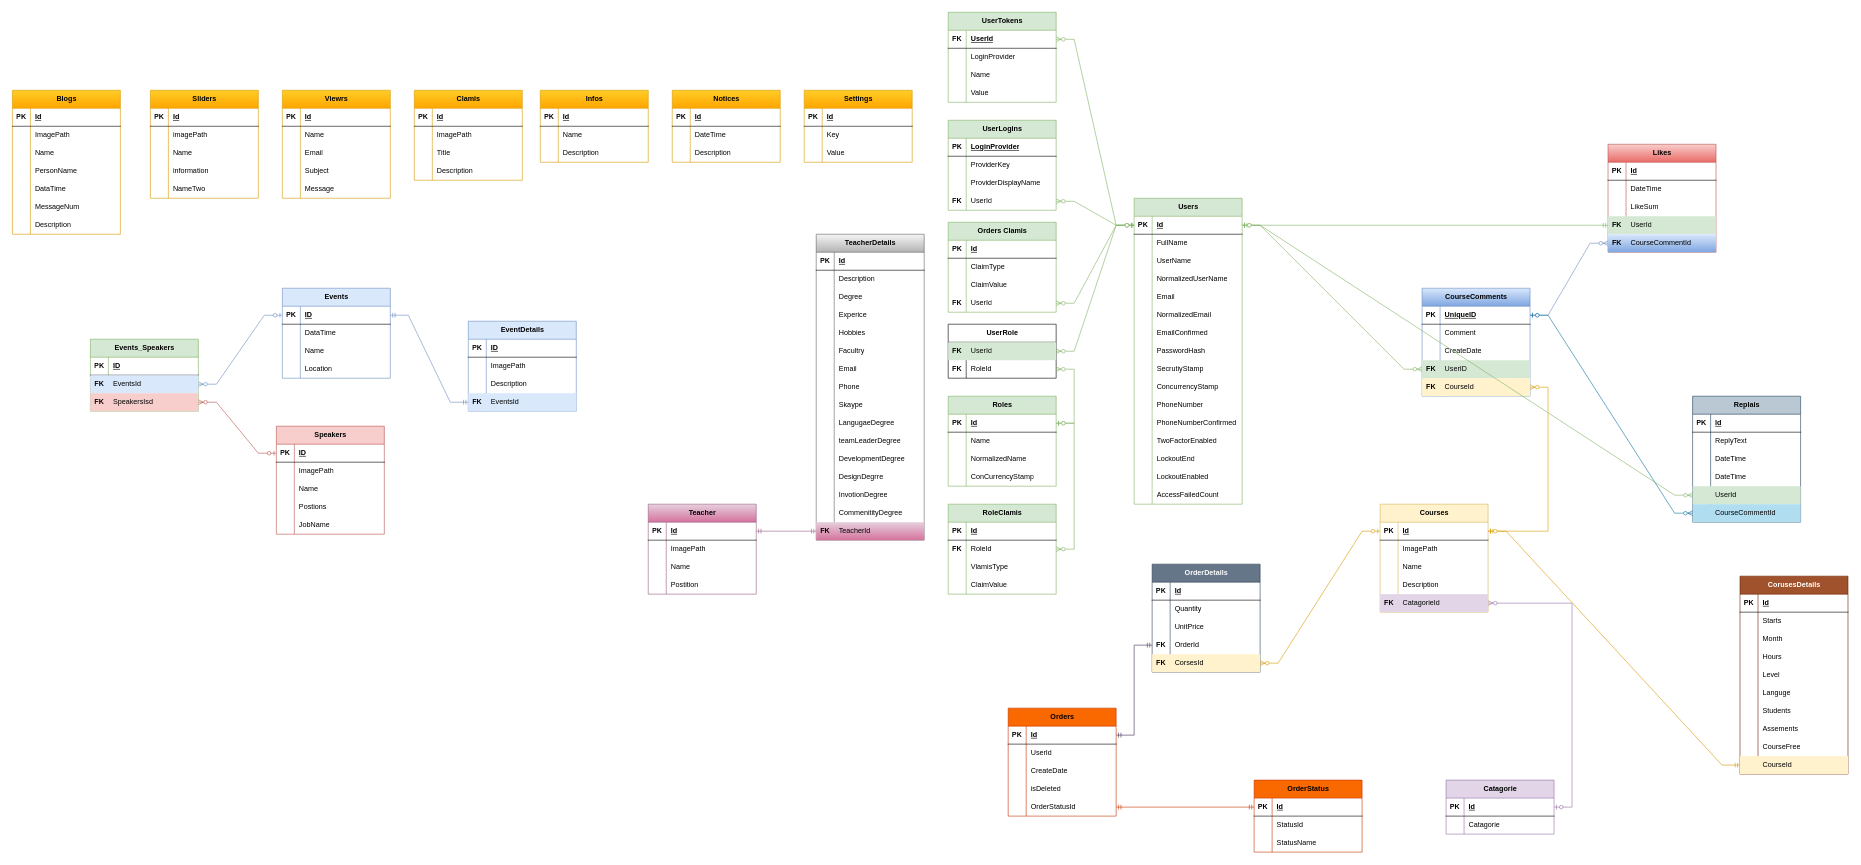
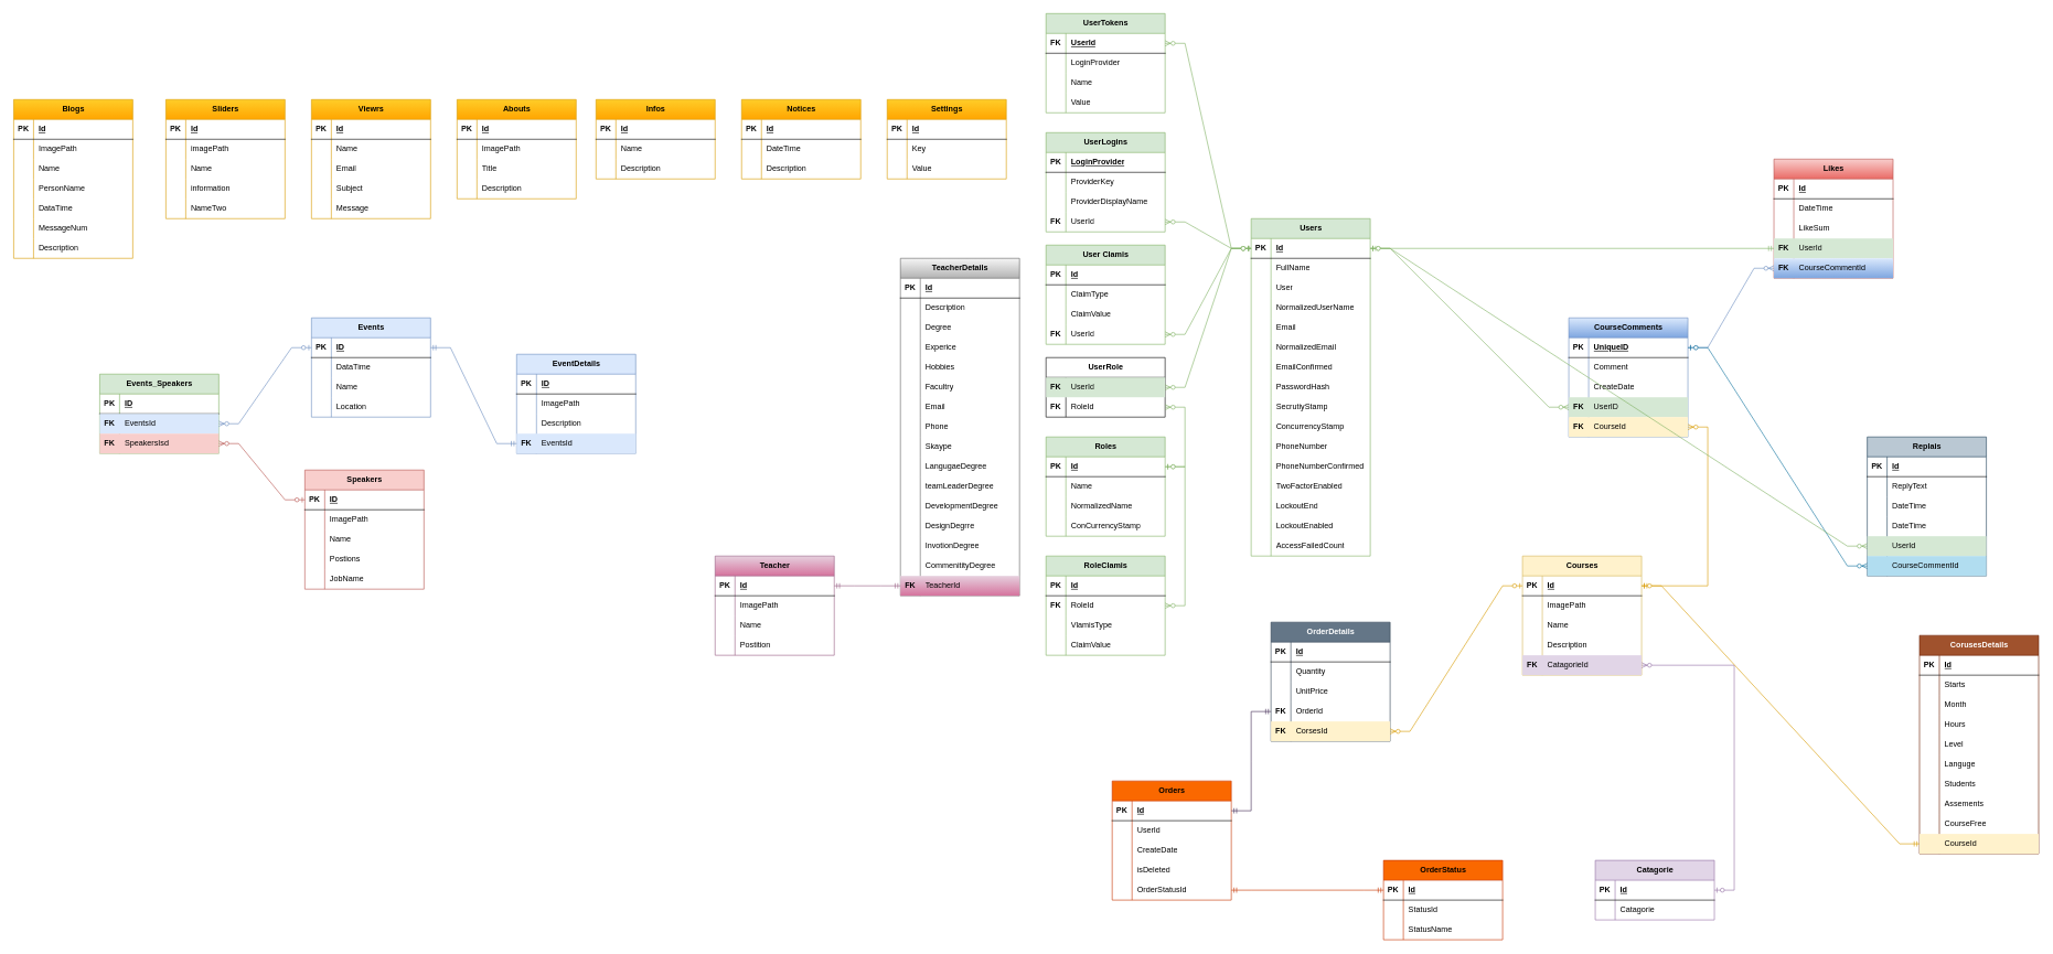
- <mxCell id="371" value="Clamis" style="shape=table;startSize=30;container=1;collapsible=1;childLayout=tableLayout;fixedRows=1;rowLines=0;fontStyle=1;align=center;resizeLast=1;html=1;fillColor=#ffcd28;strokeColor=#d79b00;gradientColor=#ffa500;" vertex="1" parent="1"><mxGeometry x="690" width="180" height="150" as="geometry" y="150" /></mxCell>
+ <mxCell id="371" value="Abouts" style="shape=table;startSize=30;container=1;collapsible=1;childLayout=tableLayout;fixedRows=1;rowLines=0;fontStyle=1;align=center;resizeLast=1;html=1;fillColor=#ffcd28;strokeColor=#d79b00;gradientColor=#ffa500;" vertex="1" parent="1"><mxGeometry x="690" width="180" height="150" as="geometry" y="150" /></mxCell>
- <mxCell id="65" value="Orders Clamis" style="shape=table;startSize=30;container=1;collapsible=1;childLayout=tableLayout;fixedRows=1;rowLines=0;fontStyle=1;align=center;resizeLast=1;html=1;fillColor=#d5e8d4;strokeColor=#82b366;" vertex="1" parent="1"><mxGeometry y="370" width="180" height="150" as="geometry" x="1580" /></mxCell>
+ <mxCell id="65" value="User Clamis" style="shape=table;startSize=30;container=1;collapsible=1;childLayout=tableLayout;fixedRows=1;rowLines=0;fontStyle=1;align=center;resizeLast=1;html=1;fillColor=#d5e8d4;strokeColor=#82b366;" vertex="1" parent="1"><mxGeometry y="370" width="180" height="150" as="geometry" x="1580" /></mxCell>
- <mxCell id="11" value="UserName" style="shape=partialRectangle;connectable=0;fillColor=none;top=0;left=0;bottom=0;right=0;align=left;spacingLeft=6;overflow=hidden;whiteSpace=wrap;html=1;" vertex="1" parent="9"><mxGeometry x="30" width="150" height="30" as="geometry"><mxRectangle width="150" height="30" as="alternateBounds" /></mxGeometry></mxCell>
+ <mxCell id="11" value="User" style="shape=partialRectangle;connectable=0;fillColor=none;top=0;left=0;bottom=0;right=0;align=left;spacingLeft=6;overflow=hidden;whiteSpace=wrap;html=1;" vertex="1" parent="9"><mxGeometry x="30" width="150" height="30" as="geometry"><mxRectangle width="150" height="30" as="alternateBounds" /></mxGeometry></mxCell>
